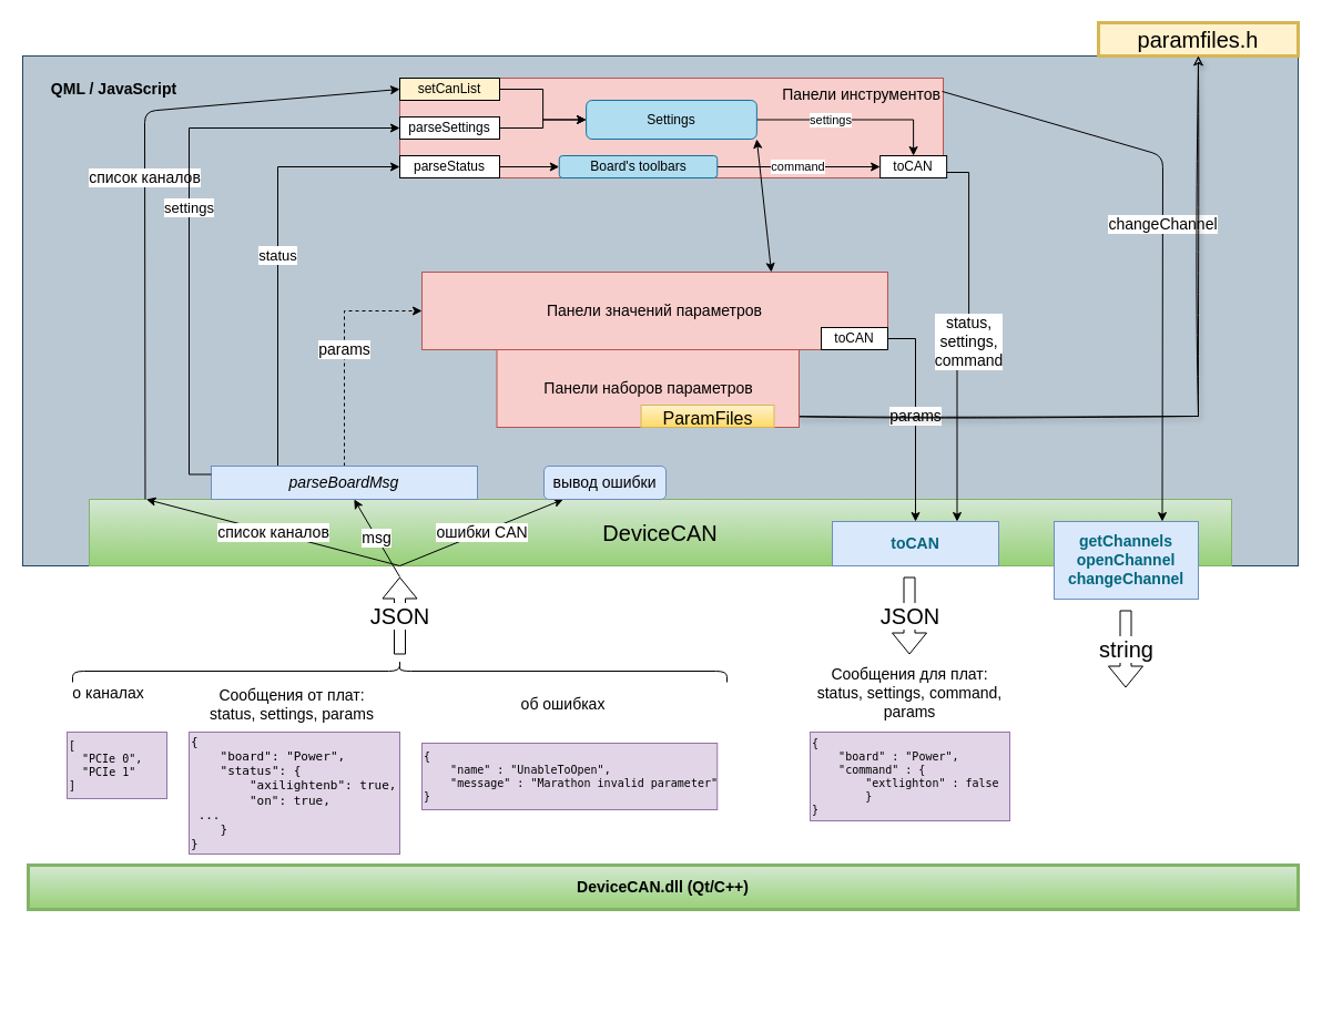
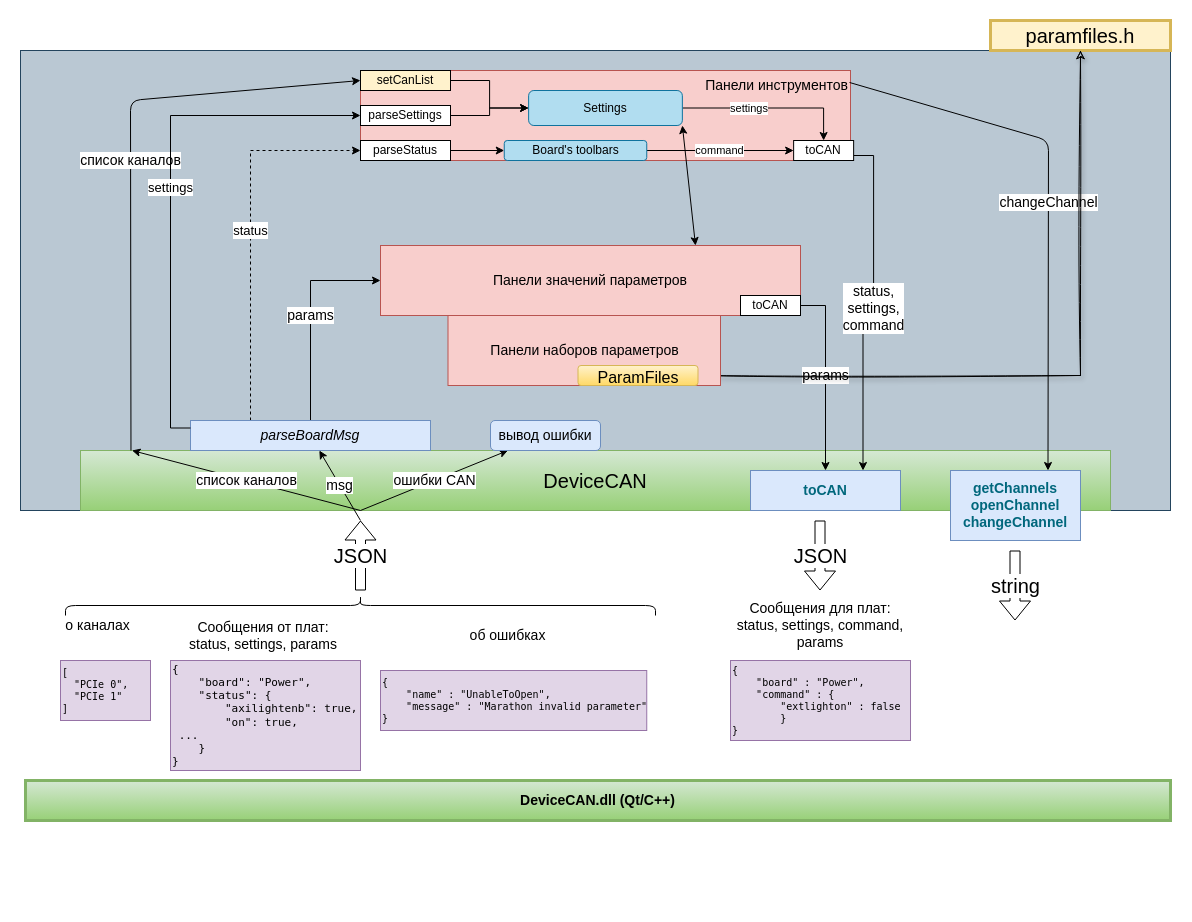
- <mxCell id="3" value="QML / JavaScript" style="text;html=1;strokeColor=none;fillColor=none;align=center;verticalAlign=middle;whiteSpace=wrap;rounded=0;fontStyle=1;fontSize=14;" parent="1" vertex="1"><mxGeometry x="20" y="70" width="165" height="20" as="geometry" /></mxCell>
- <mxCell id="25" value="&lt;font style=&quot;font-size: 13px&quot;&gt;status&lt;/font&gt;" style="edgeStyle=orthogonalEdgeStyle;rounded=0;orthogonalLoop=1;jettySize=auto;html=1;fontSize=14;exitX=0.25;exitY=0;exitDx=0;exitDy=0;entryX=0;entryY=0.5;entryDx=0;entryDy=0;" parent="1" source="27" target="45" edge="1"><mxGeometry relative="1" as="geometry" /></mxCell>
+ <mxCell id="25" value="&lt;font style=&quot;font-size: 13px&quot;&gt;status&lt;/font&gt;" style="edgeStyle=orthogonalEdgeStyle;rounded=0;orthogonalLoop=1;jettySize=auto;html=1;fontSize=14;exitX=0.25;exitY=0;exitDx=0;exitDy=0;entryX=0;entryY=0.5;entryDx=0;entryDy=0;dashed=1;" parent="1" source="27" target="45" edge="1"><mxGeometry relative="1" as="geometry" /></mxCell>
- <mxCell id="26" value="params" style="edgeStyle=orthogonalEdgeStyle;rounded=0;orthogonalLoop=1;jettySize=auto;html=1;entryX=0;entryY=0.5;entryDx=0;entryDy=0;fontSize=14;dashed=1;" parent="1" source="27" target="18" edge="1"><mxGeometry relative="1" as="geometry" /></mxCell>
+ <mxCell id="26" value="params" style="edgeStyle=orthogonalEdgeStyle;rounded=0;orthogonalLoop=1;jettySize=auto;html=1;entryX=0;entryY=0.5;entryDx=0;entryDy=0;fontSize=14;" parent="1" source="27" target="18" edge="1"><mxGeometry relative="1" as="geometry" /></mxCell>
- <mxCell id="36" value="&lt;font style=&quot;font-size: 16px&quot;&gt;ParamFiles&lt;/font&gt;" style="rounded=0;whiteSpace=wrap;html=1;fontSize=20;gradientColor=#ffd966;fillColor=#fff2cc;strokeColor=#d6b656;" parent="1" vertex="1"><mxGeometry x="577.5" y="365" width="120" height="20" as="geometry" /></mxCell>
+ <mxCell id="36" value="&lt;font style=&quot;font-size: 16px&quot;&gt;ParamFiles&lt;/font&gt;" style="whiteSpace=wrap;html=1;fontSize=20;gradientColor=#ffd966;fillColor=#fff2cc;strokeColor=#d6b656;rounded=1;" parent="1" vertex="1"><mxGeometry x="577.5" y="365" width="120" height="20" as="geometry" /></mxCell>
